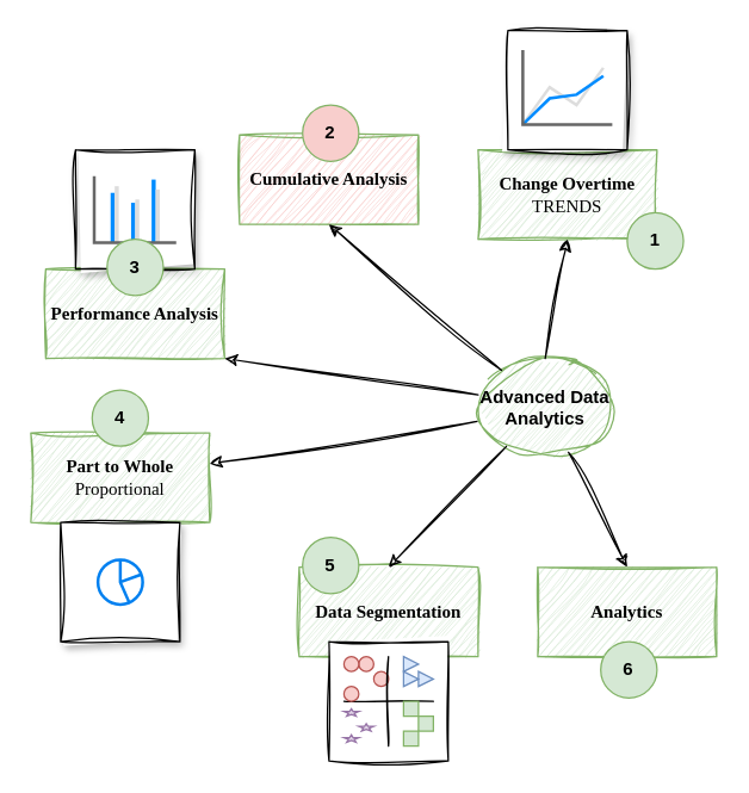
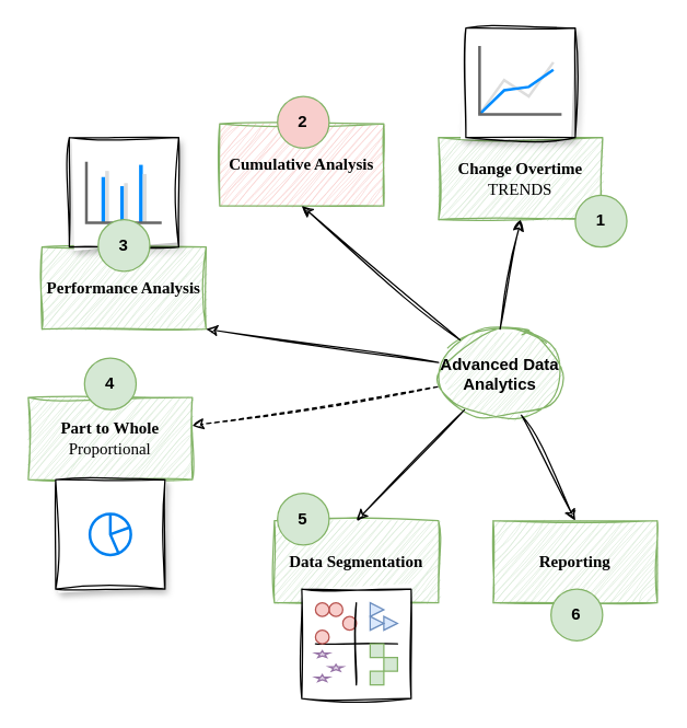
- <mxCell id="18" value="" style="endArrow=classic;html=1;rounded=0;exitX=-0.007;exitY=0.648;exitDx=0;exitDy=0;exitPerimeter=0;sketch=1;curveFitting=1;jiggle=2;" edge="1" parent="1" source="2" target="6"><mxGeometry width="50" height="50" relative="1" as="geometry"><mxPoint x="270" y="310" as="sourcePoint" /><mxPoint x="320" y="260" as="targetPoint" /></mxGeometry></mxCell>
+ <mxCell id="18" value="" style="endArrow=classic;html=1;rounded=0;exitX=-0.007;exitY=0.648;exitDx=0;exitDy=0;exitPerimeter=0;sketch=1;curveFitting=1;jiggle=2;dashed=1;" edge="1" parent="1" source="2" target="6"><mxGeometry width="50" height="50" relative="1" as="geometry"><mxPoint x="270" y="310" as="sourcePoint" /><mxPoint x="320" y="260" as="targetPoint" /></mxGeometry></mxCell>
- <mxCell id="8" value="&lt;font face=&quot;Comic Sans MS&quot;&gt;&lt;b&gt;Analytics&lt;/b&gt;&lt;/font&gt;" style="rounded=0;whiteSpace=wrap;html=1;fillColor=#d5e8d4;strokeColor=#82b366;sketch=1;curveFitting=1;jiggle=2;" vertex="1" parent="1"><mxGeometry x="360" y="380" width="120" height="60" as="geometry" /></mxCell>
+ <mxCell id="8" value="&lt;font face=&quot;Comic Sans MS&quot;&gt;&lt;b&gt;Reporting&lt;/b&gt;&lt;/font&gt;" style="rounded=0;whiteSpace=wrap;html=1;fillColor=#d5e8d4;strokeColor=#82b366;sketch=1;curveFitting=1;jiggle=2;" vertex="1" parent="1"><mxGeometry x="360" y="380" width="120" height="60" as="geometry" /></mxCell>
